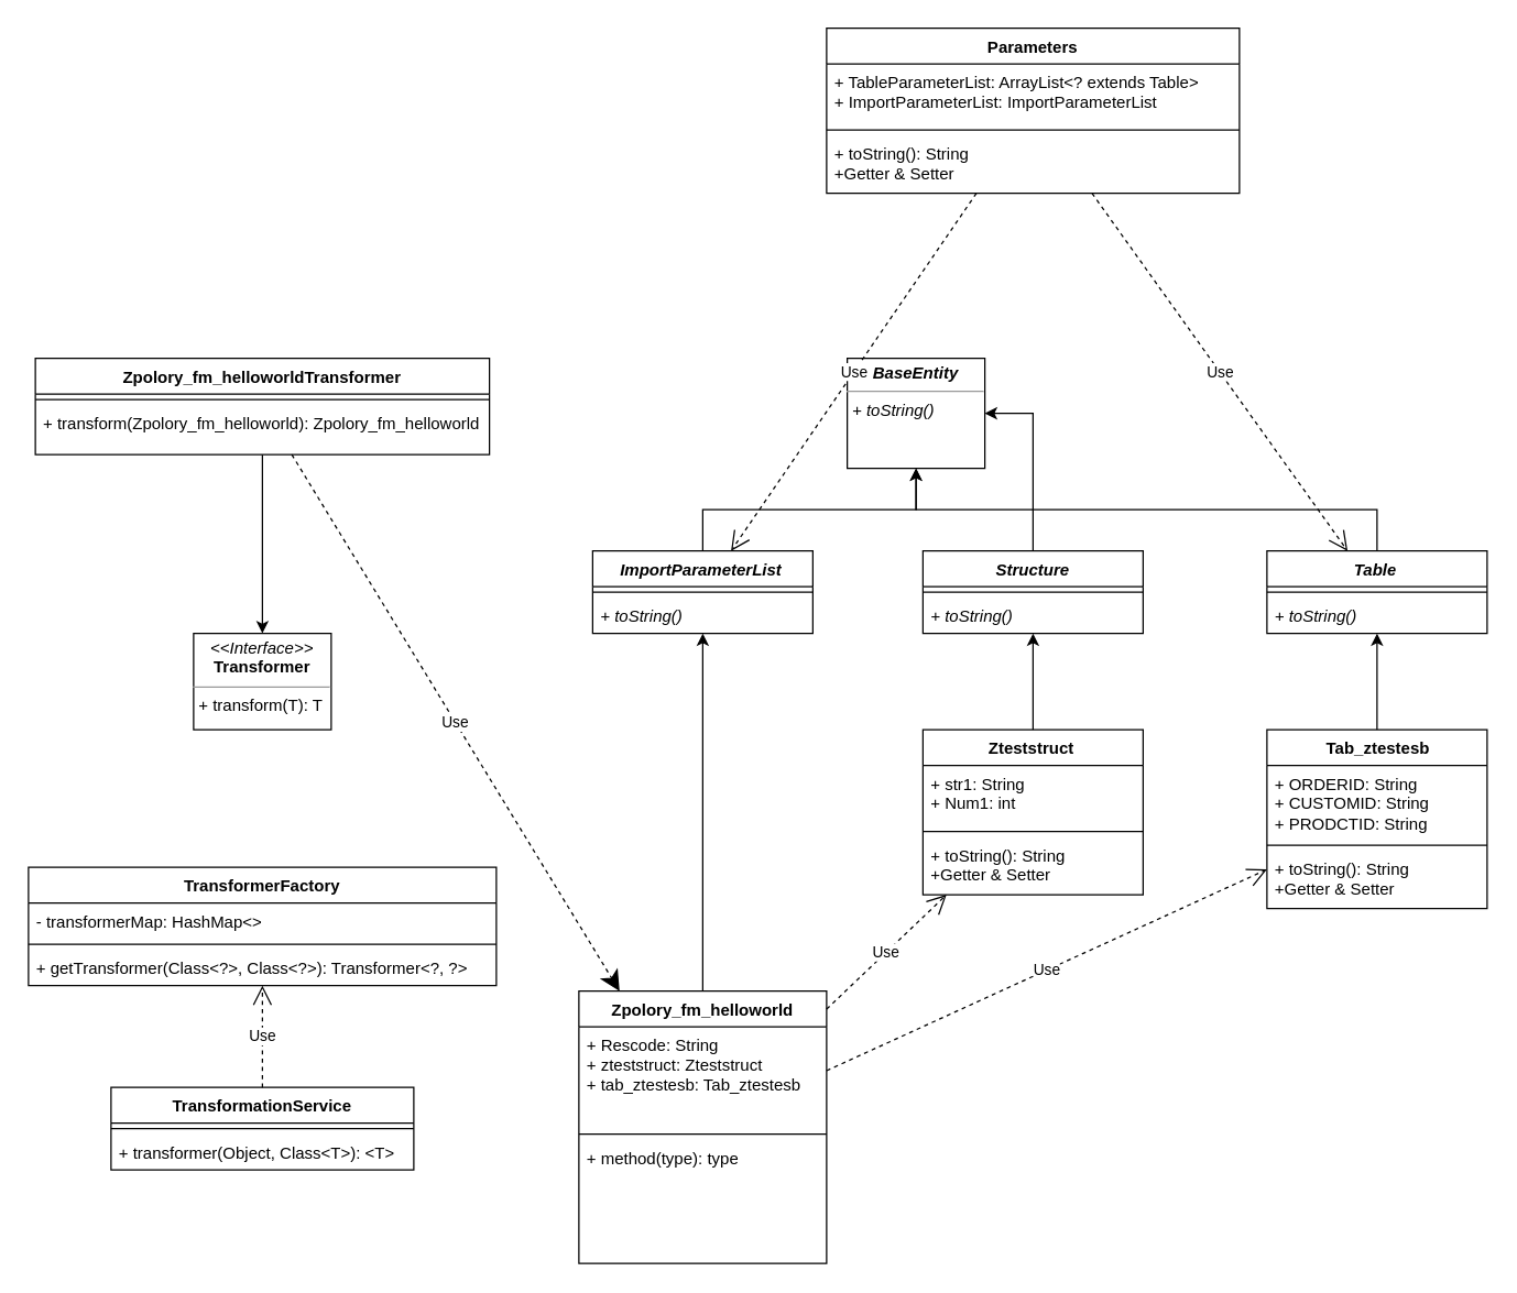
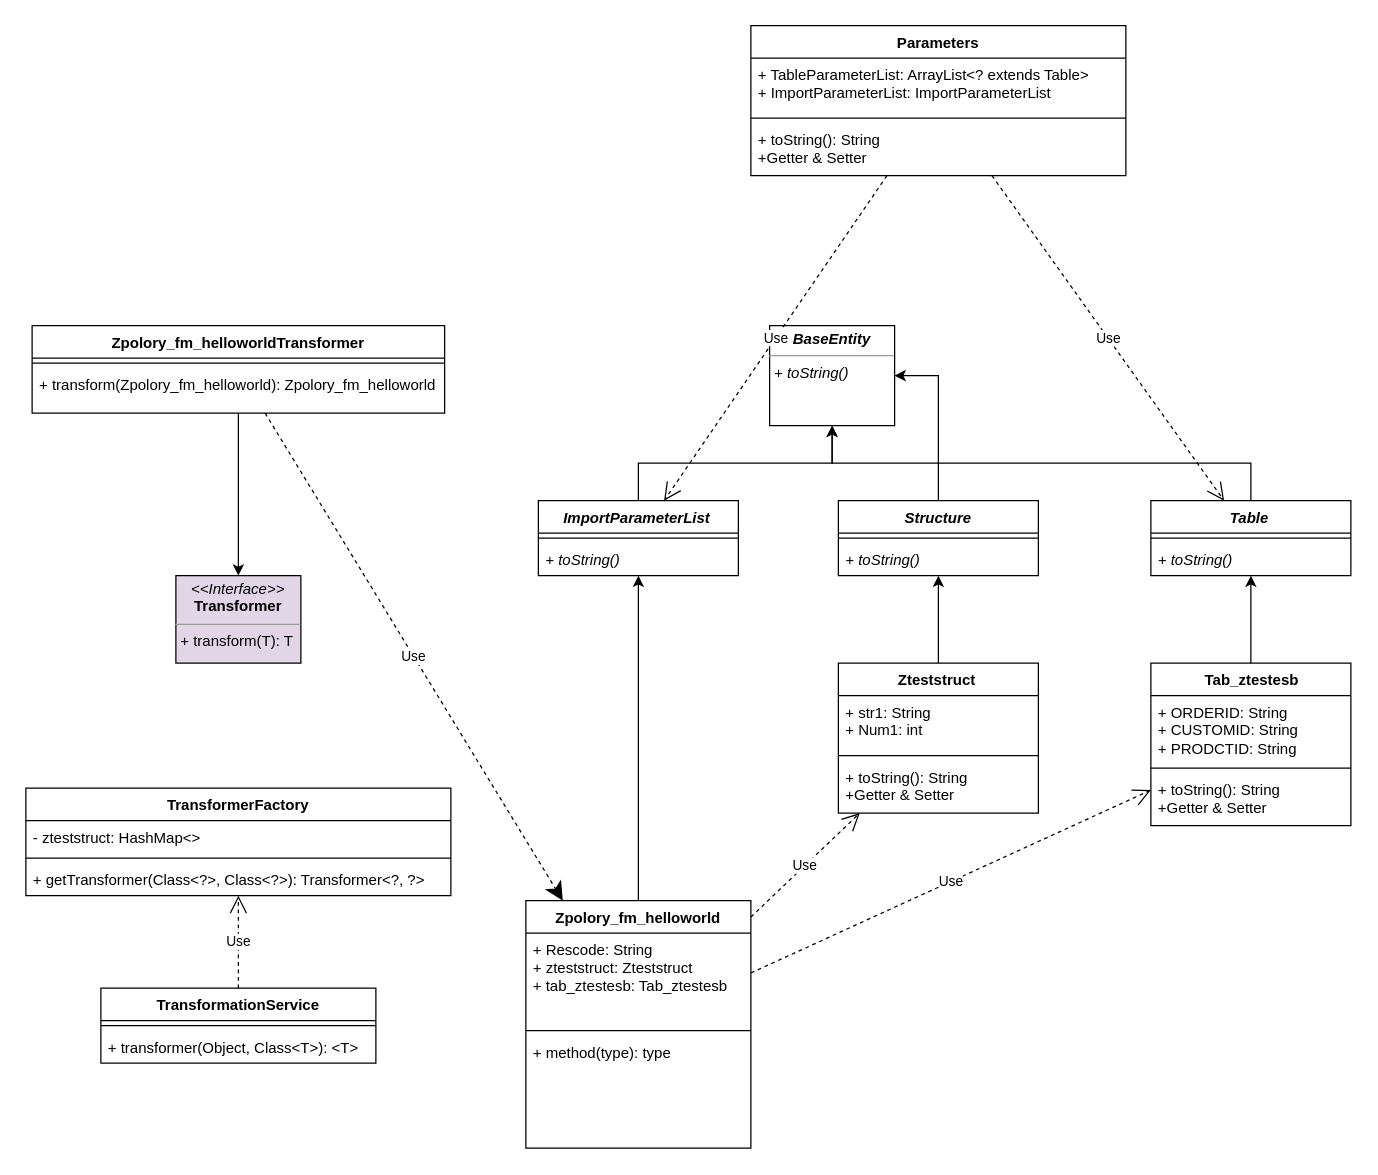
- <mxCell id="38" value="&lt;p style=&quot;margin:0px;margin-top:4px;text-align:center;&quot;&gt;&lt;i&gt;&amp;lt;&amp;lt;Interface&amp;gt;&amp;gt;&lt;/i&gt;&lt;br&gt;&lt;b&gt;Transformer&lt;/b&gt;&lt;br&gt;&lt;/p&gt;&lt;hr size=&quot;1&quot;&gt;&lt;p style=&quot;margin:0px;margin-left:4px;&quot;&gt;&lt;/p&gt;&lt;p style=&quot;margin:0px;margin-left:4px;&quot;&gt;+ transform(T): T&lt;/p&gt;" style="verticalAlign=top;align=left;overflow=fill;fontSize=12;fontFamily=Helvetica;html=1;whiteSpace=wrap;" vertex="1" parent="1"><mxGeometry x="140" y="460" width="100" height="70" as="geometry" /></mxCell>
+ <mxCell id="38" value="&lt;p style=&quot;margin:0px;margin-top:4px;text-align:center;&quot;&gt;&lt;i&gt;&amp;lt;&amp;lt;Interface&amp;gt;&amp;gt;&lt;/i&gt;&lt;br&gt;&lt;b&gt;Transformer&lt;/b&gt;&lt;br&gt;&lt;/p&gt;&lt;hr size=&quot;1&quot;&gt;&lt;p style=&quot;margin:0px;margin-left:4px;&quot;&gt;&lt;/p&gt;&lt;p style=&quot;margin:0px;margin-left:4px;&quot;&gt;+ transform(T): T&lt;/p&gt;" style="verticalAlign=top;align=left;overflow=fill;fontSize=12;fontFamily=Helvetica;html=1;whiteSpace=wrap;fillColor=#e1d5e7;" vertex="1" parent="1"><mxGeometry x="140" y="460" width="100" height="70" as="geometry" /></mxCell>
- <mxCell id="47" value="- transformerMap: HashMap&amp;lt;&amp;gt;" style="text;strokeColor=none;fillColor=none;align=left;verticalAlign=top;spacingLeft=4;spacingRight=4;overflow=hidden;rotatable=0;points=[[0,0.5],[1,0.5]];portConstraint=eastwest;whiteSpace=wrap;html=1;" vertex="1" parent="46"><mxGeometry y="26" width="340" height="26" as="geometry" /></mxCell>
+ <mxCell id="47" value="- zteststruct: HashMap&amp;lt;&amp;gt;" style="text;strokeColor=none;fillColor=none;align=left;verticalAlign=top;spacingLeft=4;spacingRight=4;overflow=hidden;rotatable=0;points=[[0,0.5],[1,0.5]];portConstraint=eastwest;whiteSpace=wrap;html=1;" vertex="1" parent="46"><mxGeometry y="26" width="340" height="26" as="geometry" /></mxCell>
